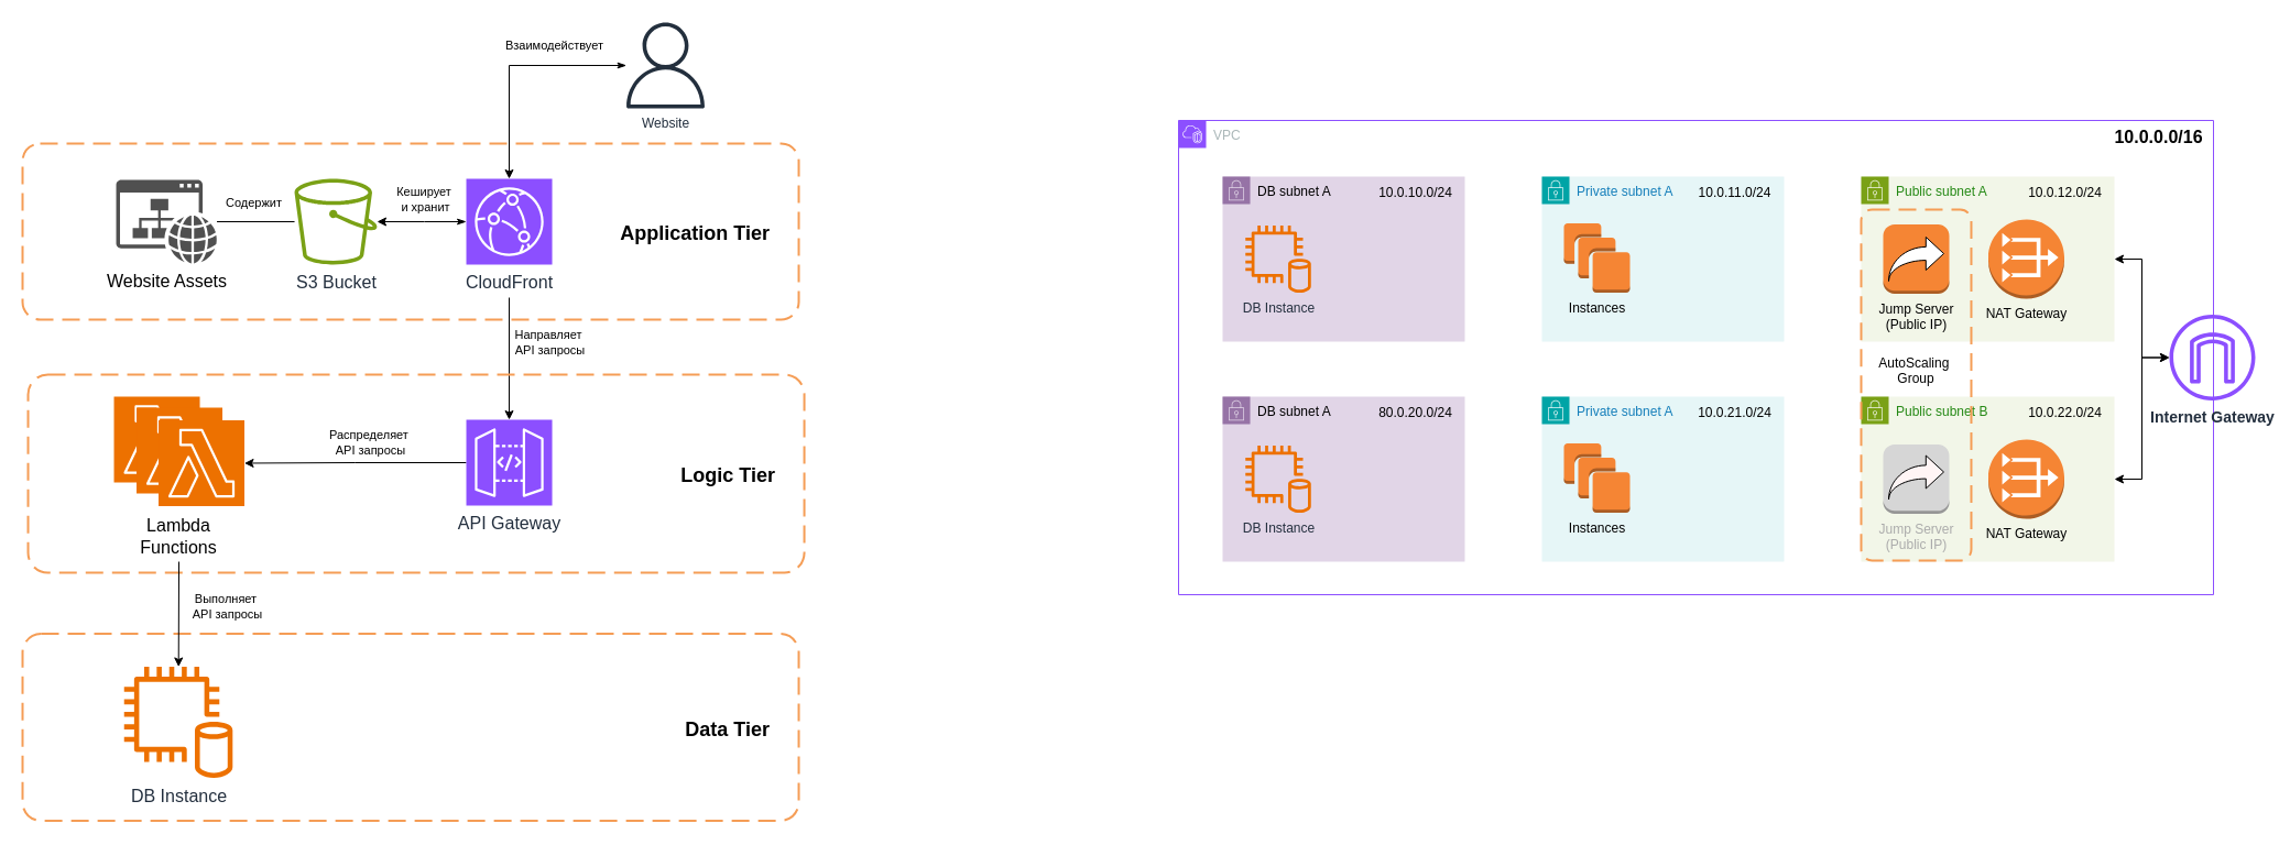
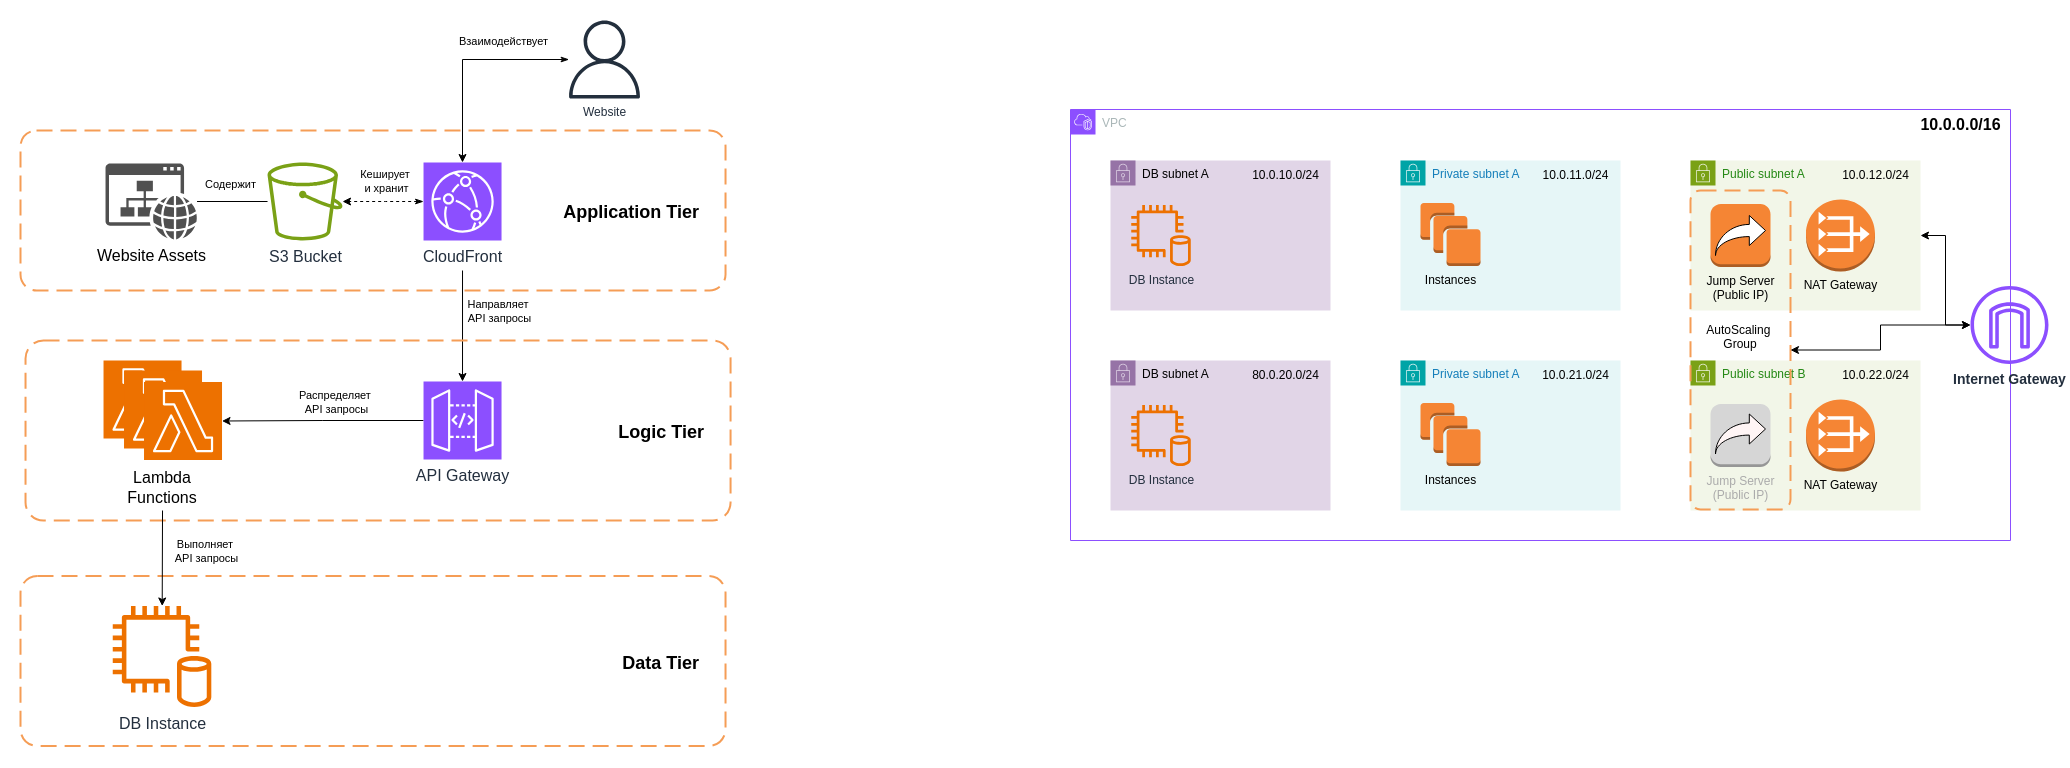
- <mxCell id="7" style="edgeStyle=orthogonalEdgeStyle;rounded=0;orthogonalLoop=1;jettySize=auto;html=1;startArrow=classicThin;startFill=1;" edge="1" parent="1" source="14" target="6"><mxGeometry relative="1" as="geometry"><Array as="points"><mxPoint x="385.03" y="201" /><mxPoint x="385.03" y="201" /></Array></mxGeometry></mxCell>
+ <mxCell id="7" style="edgeStyle=orthogonalEdgeStyle;rounded=0;orthogonalLoop=1;jettySize=auto;html=1;startArrow=classicThin;startFill=1;dashed=1;" edge="1" parent="1" source="14" target="6"><mxGeometry relative="1" as="geometry"><Array as="points"><mxPoint x="385.03" y="201" /><mxPoint x="385.03" y="201" /></Array></mxGeometry></mxCell>
- <mxCell id="55" style="edgeStyle=orthogonalEdgeStyle;rounded=0;orthogonalLoop=1;jettySize=auto;html=1;startArrow=classic;startFill=1;" edge="1" parent="28" source="56" target="35"><mxGeometry relative="1" as="geometry" /></mxCell>
+ <mxCell id="55" style="edgeStyle=orthogonalEdgeStyle;rounded=0;orthogonalLoop=1;jettySize=auto;html=1;startArrow=classic;startFill=1;" edge="1" parent="28" source="56" target="53"><mxGeometry relative="1" as="geometry" /></mxCell>
